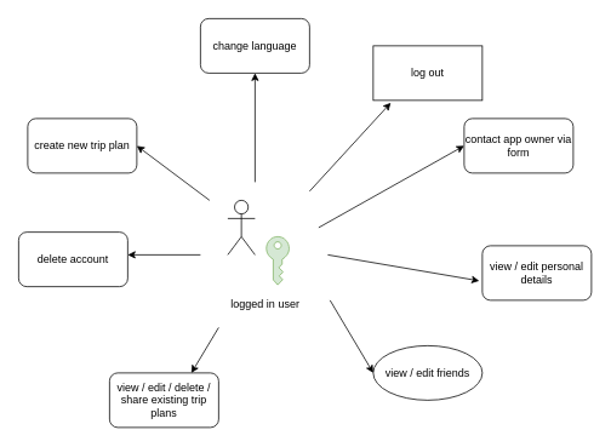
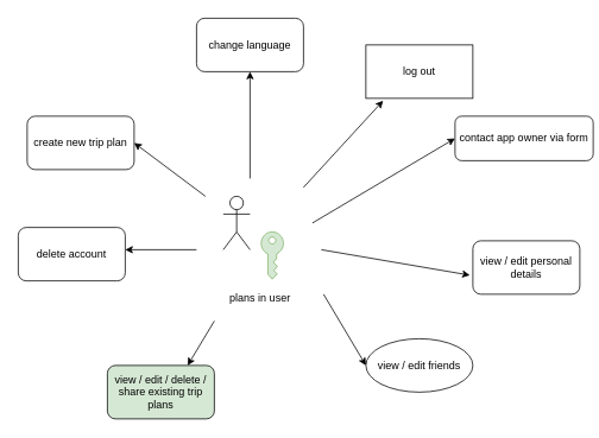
- <mxCell id="15" value="contact app owner via form" style="rounded=1;whiteSpace=wrap;html=1;container=0;" parent="1" vertex="1"><mxGeometry x="510" y="130" width="120" height="60" as="geometry" /></mxCell>
+ <mxCell id="15" value="contact app owner via form" style="rounded=1;whiteSpace=wrap;html=1;container=0;" parent="1" vertex="1"><mxGeometry x="510" y="130" width="155" height="50" as="geometry" /></mxCell>
- <mxCell id="5" value="logged in user" style="text;html=1;strokeColor=none;fillColor=none;align=center;verticalAlign=middle;whiteSpace=wrap;rounded=0;" parent="2" vertex="1"><mxGeometry y="100" width="142.5" height="30" as="geometry" /></mxCell>
+ <mxCell id="5" value="plans in user" style="text;html=1;strokeColor=none;fillColor=none;align=center;verticalAlign=middle;whiteSpace=wrap;rounded=0;" parent="2" vertex="1"><mxGeometry y="100" width="142.5" height="30" as="geometry" /></mxCell>
- <mxCell id="13" value="view / edit / delete / share existing trip plans" style="rounded=1;whiteSpace=wrap;html=1;" vertex="1" parent="1"><mxGeometry x="120" y="410" width="120" height="60" as="geometry" /></mxCell>
+ <mxCell id="13" value="view / edit / delete / share existing trip plans" style="rounded=1;whiteSpace=wrap;html=1;fillColor=#d5e8d4;" vertex="1" parent="1"><mxGeometry x="120" y="410" width="120" height="60" as="geometry" /></mxCell>
